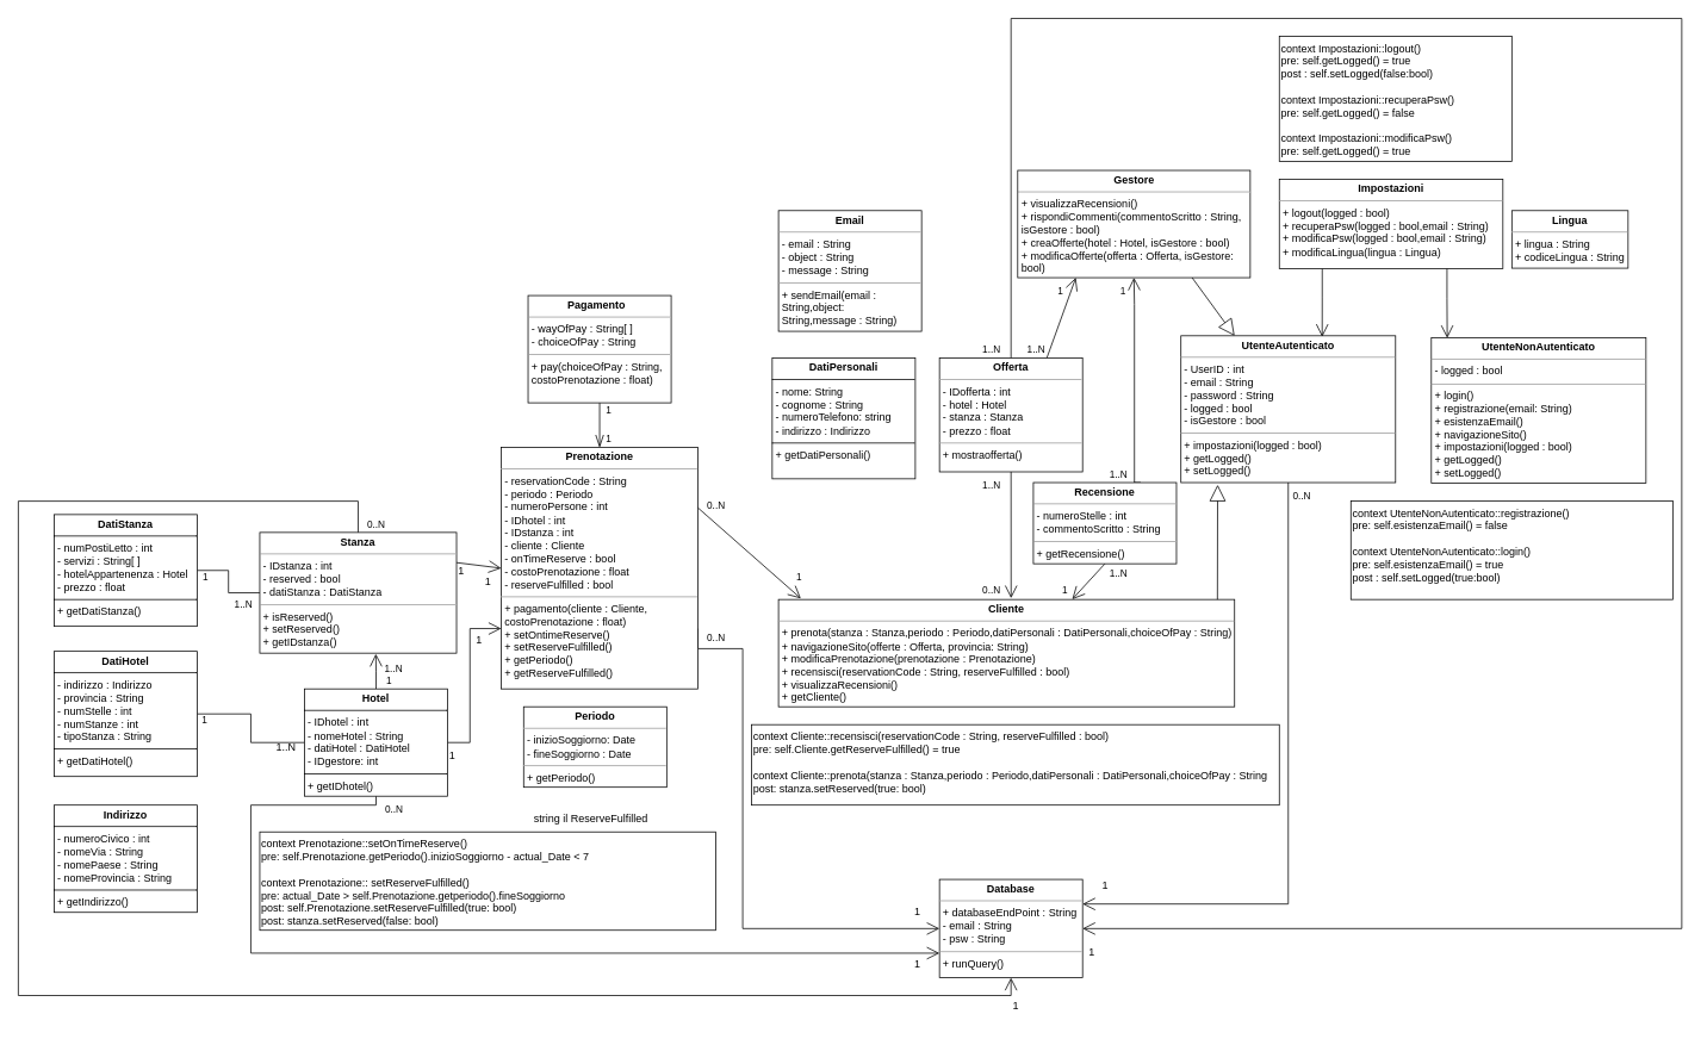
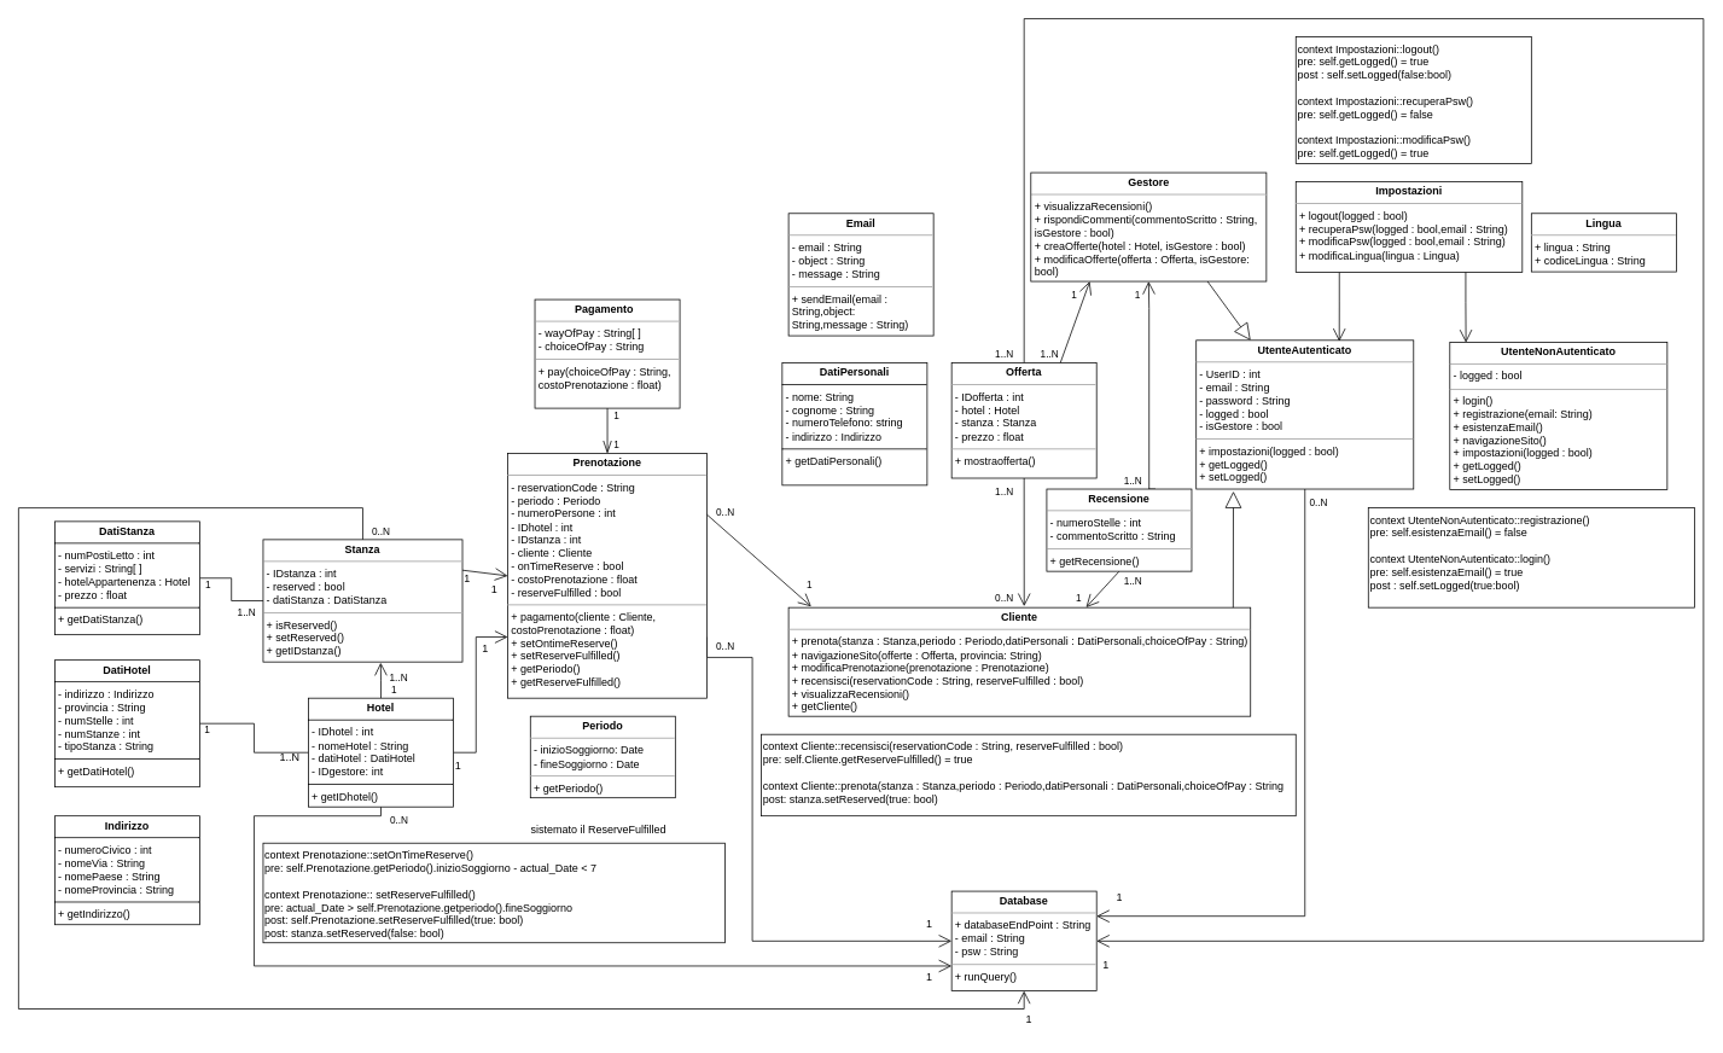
- <mxCell id="19" value="&lt;p style=&quot;margin:0px;margin-top:4px;text-align:center;&quot;&gt;&lt;b&gt;Lingua&lt;/b&gt;&lt;/p&gt;&lt;hr size=&quot;1&quot;&gt;&lt;p style=&quot;margin:0px;margin-left:4px;&quot;&gt;+ lingua : String&lt;/p&gt;&lt;p style=&quot;margin:0px;margin-left:4px;&quot;&gt;+ codiceLingua : String&amp;nbsp;&lt;/p&gt;&lt;p style=&quot;margin:0px;margin-left:4px;&quot;&gt;&lt;br&gt;&lt;/p&gt;" style="verticalAlign=top;align=left;overflow=fill;fontSize=12;fontFamily=Helvetica;html=1;whiteSpace=wrap;" vertex="1" parent="1"><mxGeometry x="1690" y="235" width="130" height="64.37" as="geometry" /></mxCell>
+ <mxCell id="19" value="&lt;p style=&quot;margin:0px;margin-top:4px;text-align:center;&quot;&gt;&lt;b&gt;Lingua&lt;/b&gt;&lt;/p&gt;&lt;hr size=&quot;1&quot;&gt;&lt;p style=&quot;margin:0px;margin-left:4px;&quot;&gt;+ lingua : String&lt;/p&gt;&lt;p style=&quot;margin:0px;margin-left:4px;&quot;&gt;+ codiceLingua : String&amp;nbsp;&lt;/p&gt;&lt;p style=&quot;margin:0px;margin-left:4px;&quot;&gt;&lt;br&gt;&lt;/p&gt;" style="verticalAlign=top;align=left;overflow=fill;fontSize=12;fontFamily=Helvetica;html=1;whiteSpace=wrap;" vertex="1" parent="1"><mxGeometry x="1690" y="235" width="160" height="64.37" as="geometry" /></mxCell>
- <mxCell id="75" value="string il ReserveFulfilled" style="text;html=1;align=center;verticalAlign=middle;resizable=0;points=[];autosize=1;strokeColor=none;fillColor=none;" vertex="1" parent="1"><mxGeometry x="575" y="900" width="170" height="30" as="geometry" /></mxCell>
+ <mxCell id="75" value="sistemato il ReserveFulfilled" style="text;html=1;align=center;verticalAlign=middle;resizable=0;points=[];autosize=1;strokeColor=none;fillColor=none;" vertex="1" parent="1"><mxGeometry x="575" y="900" width="170" height="30" as="geometry" /></mxCell>
